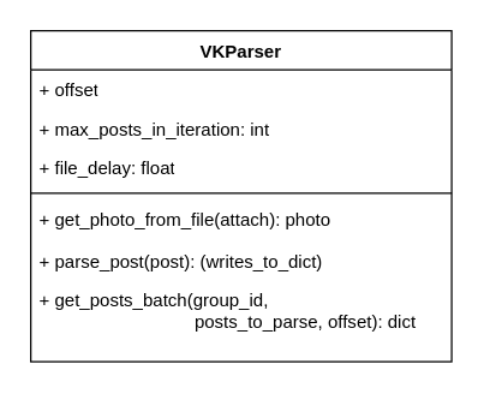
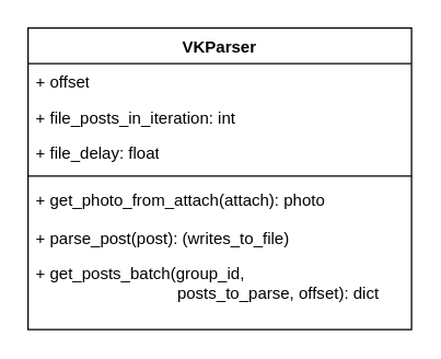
- <mxCell id="4" value="+ max_posts_in_iteration: int" style="text;strokeColor=none;fillColor=none;align=left;verticalAlign=top;spacingLeft=4;spacingRight=4;overflow=hidden;rotatable=0;points=[[0,0.5],[1,0.5]];portConstraint=eastwest;whiteSpace=wrap;html=1;" vertex="1" parent="2"><mxGeometry y="52" width="280" height="26" as="geometry" /></mxCell>
+ <mxCell id="4" value="+ file_posts_in_iteration: int" style="text;strokeColor=none;fillColor=none;align=left;verticalAlign=top;spacingLeft=4;spacingRight=4;overflow=hidden;rotatable=0;points=[[0,0.5],[1,0.5]];portConstraint=eastwest;whiteSpace=wrap;html=1;" vertex="1" parent="2"><mxGeometry y="52" width="280" height="26" as="geometry" /></mxCell>
- <mxCell id="7" value="+ get_photo_from_file(attach): photo" style="text;strokeColor=none;fillColor=none;align=left;verticalAlign=top;spacingLeft=4;spacingRight=4;overflow=hidden;rotatable=0;points=[[0,0.5],[1,0.5]];portConstraint=eastwest;whiteSpace=wrap;html=1;" vertex="1" parent="2"><mxGeometry y="112" width="280" height="28" as="geometry" /></mxCell>
+ <mxCell id="7" value="+ get_photo_from_attach(attach): photo" style="text;strokeColor=none;fillColor=none;align=left;verticalAlign=top;spacingLeft=4;spacingRight=4;overflow=hidden;rotatable=0;points=[[0,0.5],[1,0.5]];portConstraint=eastwest;whiteSpace=wrap;html=1;" vertex="1" parent="2"><mxGeometry y="112" width="280" height="28" as="geometry" /></mxCell>
- <mxCell id="8" value="+ parse_post(post): (writes_to_dict)" style="text;strokeColor=none;fillColor=none;align=left;verticalAlign=top;spacingLeft=4;spacingRight=4;overflow=hidden;rotatable=0;points=[[0,0.5],[1,0.5]];portConstraint=eastwest;whiteSpace=wrap;html=1;" vertex="1" parent="2"><mxGeometry y="140" width="280" height="26" as="geometry" /></mxCell>
+ <mxCell id="8" value="+ parse_post(post): (writes_to_file)" style="text;strokeColor=none;fillColor=none;align=left;verticalAlign=top;spacingLeft=4;spacingRight=4;overflow=hidden;rotatable=0;points=[[0,0.5],[1,0.5]];portConstraint=eastwest;whiteSpace=wrap;html=1;" vertex="1" parent="2"><mxGeometry y="140" width="280" height="26" as="geometry" /></mxCell>
